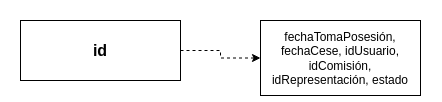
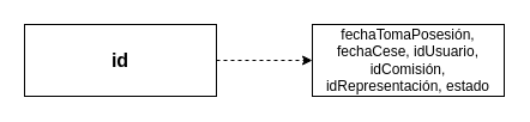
- <mxCell id="4" value="fechaTomaPosesión, fechaCese, idUsuario, idComisión, idRepresentación, estado" style="whiteSpace=wrap;html=1;rounded=0;" parent="1" vertex="1"><mxGeometry x="260" y="20" width="160" height="75" as="geometry" /></mxCell>
+ <mxCell id="4" value="fechaTomaPosesión, fechaCese, idUsuario, idComisión, idRepresentación, estado" style="whiteSpace=wrap;html=1;rounded=0;" parent="1" vertex="1"><mxGeometry x="260" y="20" width="160" height="60" as="geometry" /></mxCell>
